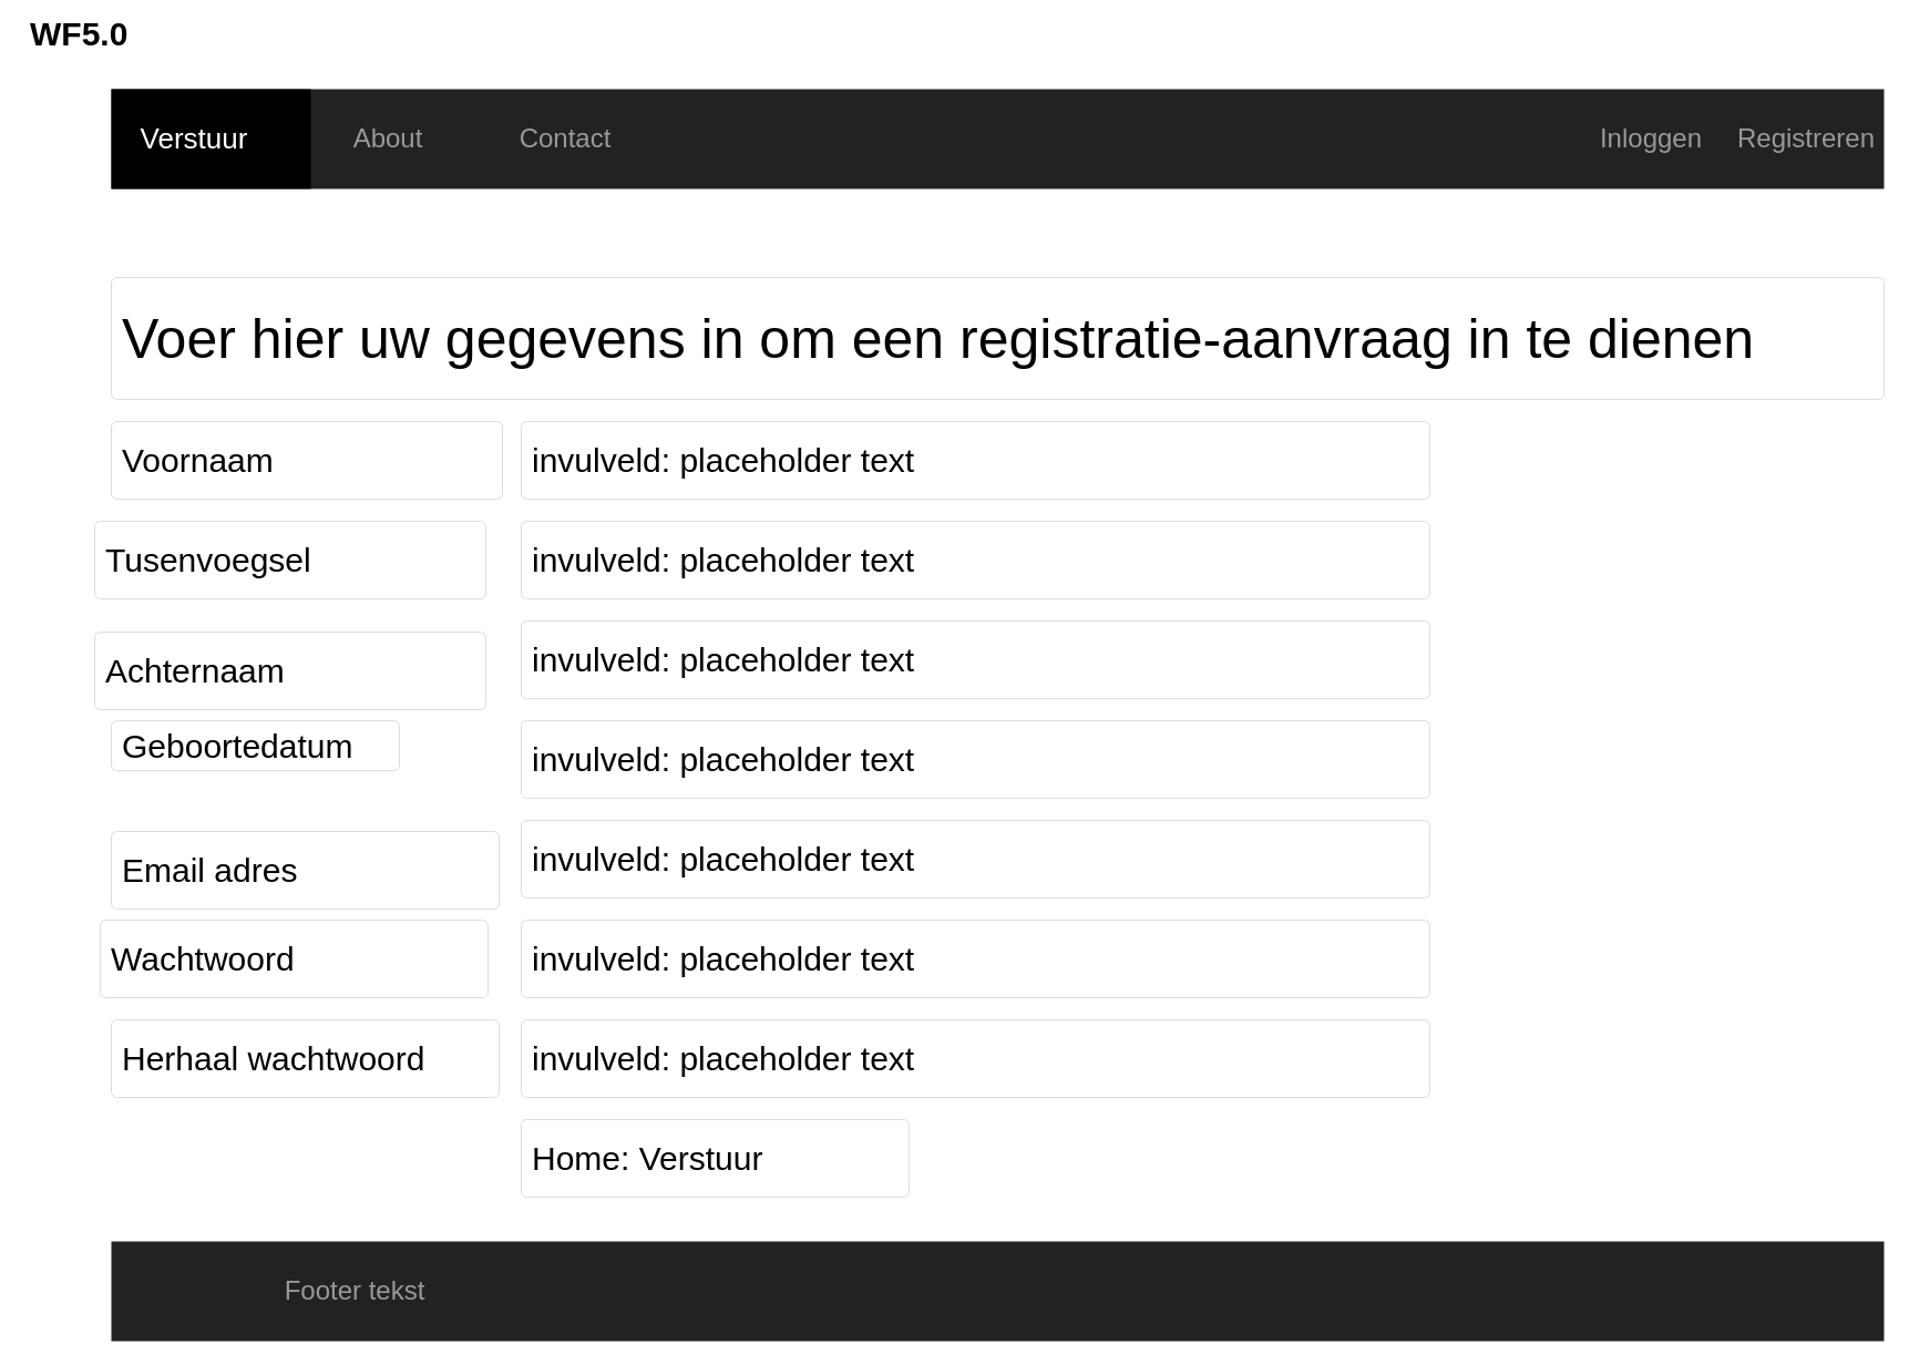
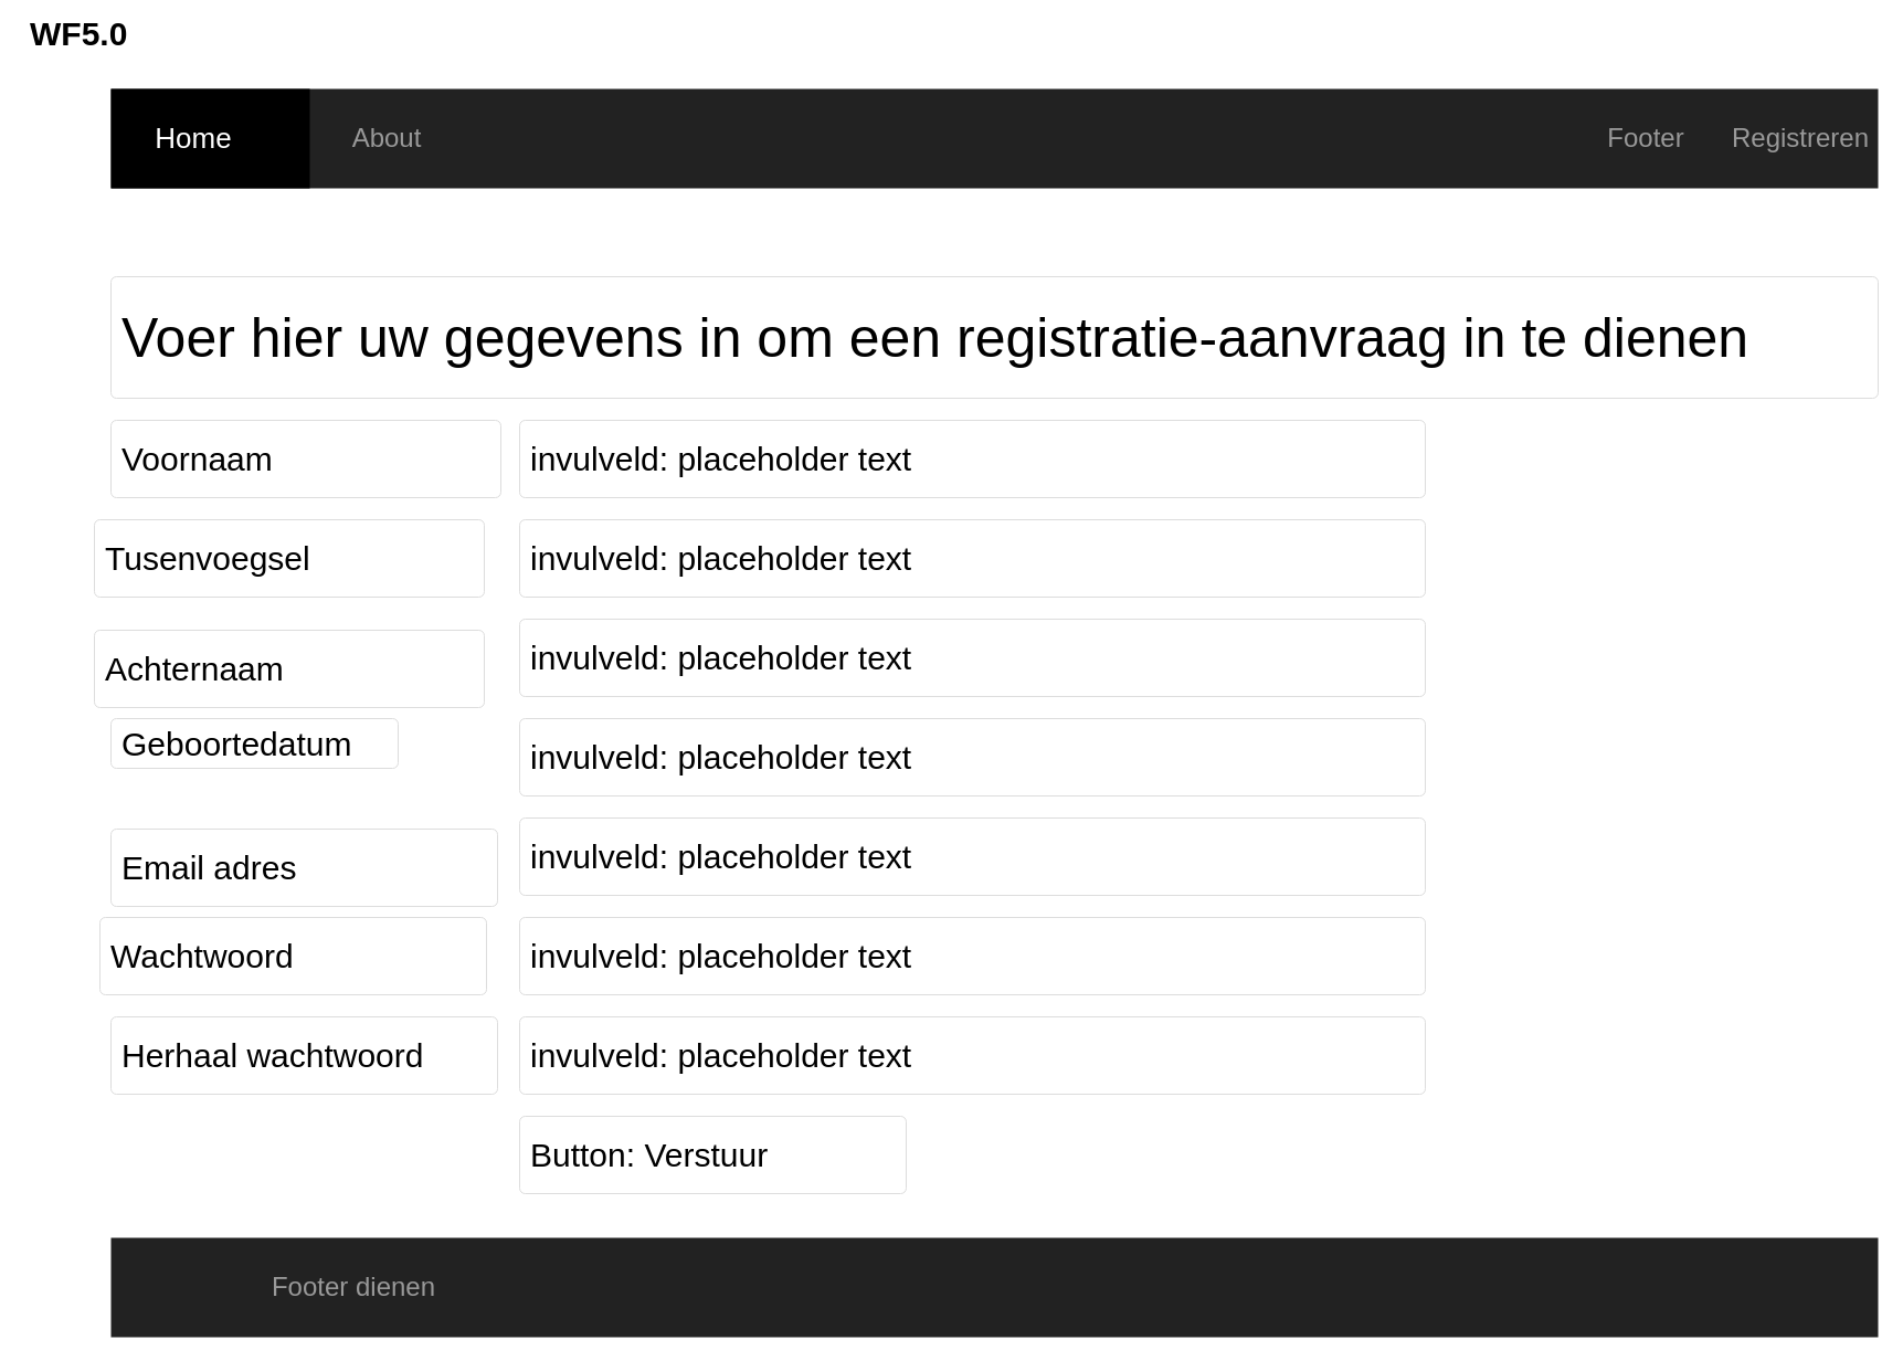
- <mxCell id="5" value="Verstuur" style="html=1;shadow=0;dashed=0;shape=mxgraph.bootstrap.rect;fillColor=#000000;strokeColor=none;fontColor=#ffffff;spacingRight=30;whiteSpace=wrap;fontSize=26;" parent="2" vertex="1"><mxGeometry width="180" height="90" as="geometry" /></mxCell>
+ <mxCell id="5" value="Home" style="html=1;shadow=0;dashed=0;shape=mxgraph.bootstrap.rect;fillColor=#000000;strokeColor=none;fontColor=#ffffff;spacingRight=30;whiteSpace=wrap;fontSize=26;" parent="2" vertex="1"><mxGeometry width="180" height="90" as="geometry" /></mxCell>
- <mxCell id="3" value="Contact" style="html=1;shadow=0;dashed=0;fillColor=none;strokeColor=none;shape=mxgraph.bootstrap.rect;fontColor=#999999;whiteSpace=wrap;fontSize=24;" parent="2" vertex="1"><mxGeometry x="340.007" width="140" height="90" as="geometry" /></mxCell>
- <mxCell id="7" value="Inloggen" style="html=1;shadow=0;dashed=0;fillColor=none;strokeColor=none;shape=mxgraph.bootstrap.rect;fontColor=#999999;whiteSpace=wrap;fontSize=24;" parent="2" vertex="1"><mxGeometry x="1320.007" width="140" height="90" as="geometry" /></mxCell>
+ <mxCell id="7" value="Footer" style="html=1;shadow=0;dashed=0;fillColor=none;strokeColor=none;shape=mxgraph.bootstrap.rect;fontColor=#999999;whiteSpace=wrap;fontSize=24;" parent="2" vertex="1"><mxGeometry x="1320.007" width="140" height="90" as="geometry" /></mxCell>
- <mxCell id="20" value="&lt;font&gt;&lt;font style=&quot;font-size: 30px&quot;&gt;Home: Verstuur&lt;/font&gt;&lt;br&gt;&lt;/font&gt;" style="html=1;shadow=0;dashed=0;shape=mxgraph.bootstrap.rrect;rSize=5;fontSize=12;strokeColor=#dddddd;align=left;spacing=10;verticalAlign=middle;whiteSpace=wrap;rounded=0;" parent="1" vertex="1"><mxGeometry x="470" y="1010" width="350" height="70" as="geometry" /></mxCell>
+ <mxCell id="20" value="&lt;font&gt;&lt;font style=&quot;font-size: 30px&quot;&gt;Button: Verstuur&lt;/font&gt;&lt;br&gt;&lt;/font&gt;" style="html=1;shadow=0;dashed=0;shape=mxgraph.bootstrap.rrect;rSize=5;fontSize=12;strokeColor=#dddddd;align=left;spacing=10;verticalAlign=middle;whiteSpace=wrap;rounded=0;" parent="1" vertex="1"><mxGeometry x="470" y="1010" width="350" height="70" as="geometry" /></mxCell>
- <mxCell id="11" value="Footer tekst" style="html=1;shadow=0;dashed=0;fillColor=none;strokeColor=none;shape=mxgraph.bootstrap.rect;fontColor=#999999;whiteSpace=wrap;fontSize=24;" parent="10" vertex="1"><mxGeometry x="50" width="340" height="90" as="geometry" /></mxCell>
+ <mxCell id="11" value="Footer dienen" style="html=1;shadow=0;dashed=0;fillColor=none;strokeColor=none;shape=mxgraph.bootstrap.rect;fontColor=#999999;whiteSpace=wrap;fontSize=24;" parent="10" vertex="1"><mxGeometry x="50" width="340" height="90" as="geometry" /></mxCell>
